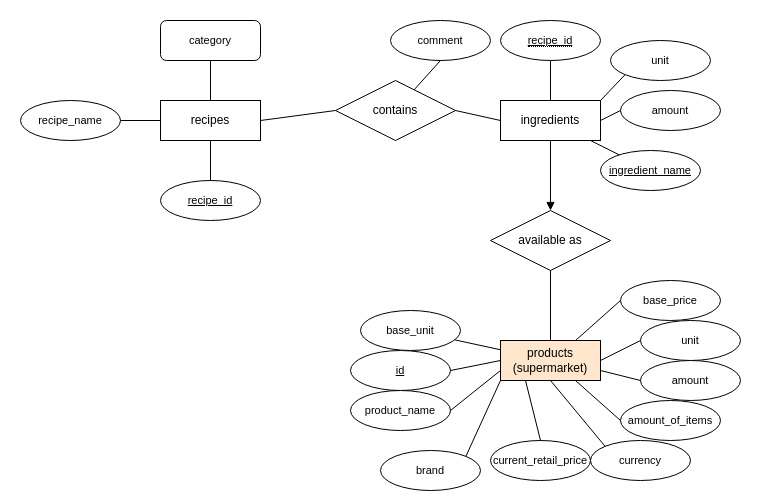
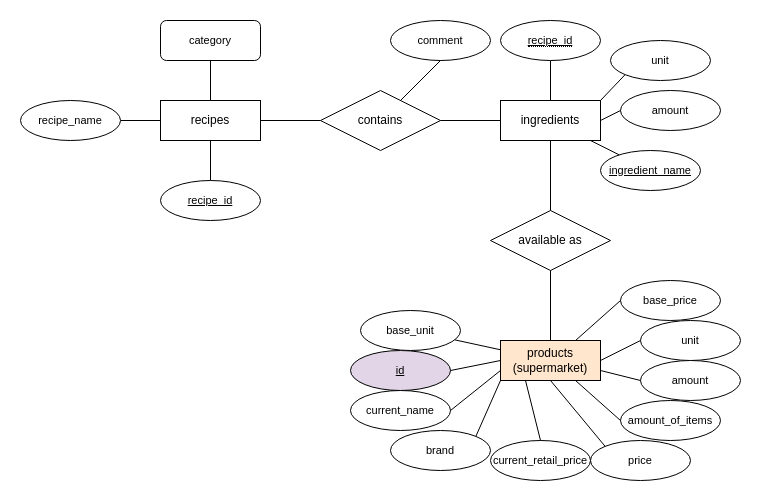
- <mxCell id="8" value="contains" style="shape=rhombus;perimeter=rhombusPerimeter;whiteSpace=wrap;html=1;align=center;" parent="1" vertex="1"><mxGeometry x="335" y="80" width="120" height="60" as="geometry" /></mxCell>
+ <mxCell id="8" value="contains" style="shape=rhombus;perimeter=rhombusPerimeter;whiteSpace=wrap;html=1;align=center;" parent="1" vertex="1"><mxGeometry x="320" y="90" width="120" height="60" as="geometry" /></mxCell>
- <mxCell id="12" value="" style="endArrow=block;html=1;rounded=0;entryX=0.5;entryY=0;entryDx=0;entryDy=0;exitX=0.5;exitY=1;exitDx=0;exitDy=0;" parent="1" source="7" target="9" edge="1"><mxGeometry relative="1" as="geometry"><mxPoint x="370" y="280" as="sourcePoint" /><mxPoint x="530" y="280" as="targetPoint" /><Array as="points" /></mxGeometry></mxCell>
+ <mxCell id="12" value="" style="endArrow=none;html=1;rounded=0;entryX=0.5;entryY=0;entryDx=0;entryDy=0;exitX=0.5;exitY=1;exitDx=0;exitDy=0;" parent="1" source="7" target="9" edge="1"><mxGeometry relative="1" as="geometry"><mxPoint x="370" y="280" as="sourcePoint" /><mxPoint x="530" y="280" as="targetPoint" /><Array as="points" /></mxGeometry></mxCell>
- <mxCell id="20" value="id" style="ellipse;whiteSpace=wrap;html=1;align=center;fontStyle=4;fontFamily=Helvetica;fontSize=11;fontColor=default;" parent="1" vertex="1"><mxGeometry x="350" y="350" width="100" height="40" as="geometry" /></mxCell>
+ <mxCell id="20" value="id" style="ellipse;whiteSpace=wrap;html=1;align=center;fontStyle=4;fontFamily=Helvetica;fontSize=11;fontColor=default;fillColor=#e1d5e7;" parent="1" vertex="1"><mxGeometry x="350" y="350" width="100" height="40" as="geometry" /></mxCell>
- <mxCell id="21" value="product_name" style="ellipse;whiteSpace=wrap;html=1;align=center;fontFamily=Helvetica;fontSize=11;fontColor=default;" parent="1" vertex="1"><mxGeometry x="350" y="390" width="100" height="40" as="geometry" /></mxCell>
+ <mxCell id="21" value="current_name" style="ellipse;whiteSpace=wrap;html=1;align=center;fontFamily=Helvetica;fontSize=11;fontColor=default;" parent="1" vertex="1"><mxGeometry x="350" y="390" width="100" height="40" as="geometry" /></mxCell>
- <mxCell id="24" value="currency" style="ellipse;whiteSpace=wrap;html=1;align=center;fontFamily=Helvetica;fontSize=11;fontColor=default;" parent="1" vertex="1"><mxGeometry x="590" y="440" width="100" height="40" as="geometry" /></mxCell>
+ <mxCell id="24" value="price" style="ellipse;whiteSpace=wrap;html=1;align=center;fontFamily=Helvetica;fontSize=11;fontColor=default;" parent="1" vertex="1"><mxGeometry x="590" y="440" width="100" height="40" as="geometry" /></mxCell>
- <mxCell id="22" value="brand" style="ellipse;whiteSpace=wrap;html=1;align=center;fontFamily=Helvetica;fontSize=11;fontColor=default;" parent="1" vertex="1"><mxGeometry x="380" y="450" width="100" height="40" as="geometry" /></mxCell>
+ <mxCell id="22" value="brand" style="ellipse;whiteSpace=wrap;html=1;align=center;fontFamily=Helvetica;fontSize=11;fontColor=default;" parent="1" vertex="1"><mxGeometry x="390" y="430" width="100" height="40" as="geometry" /></mxCell>
